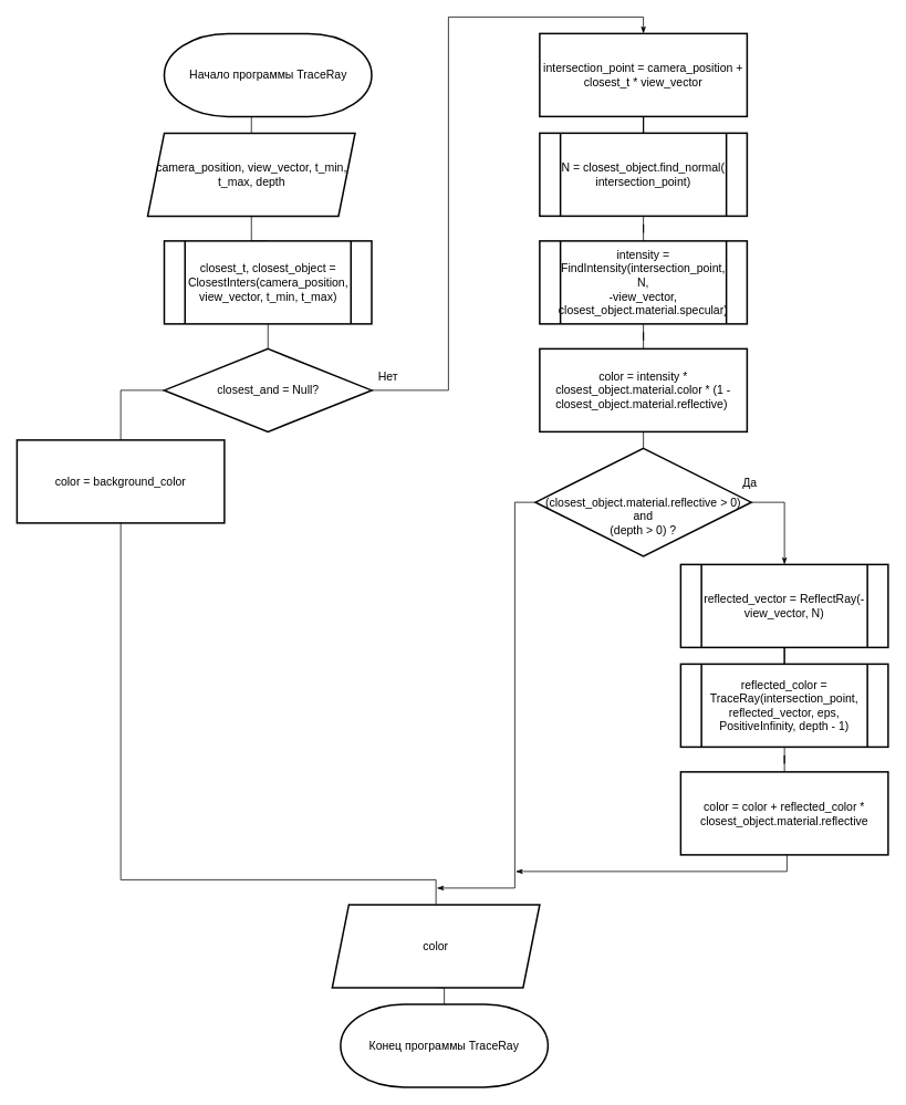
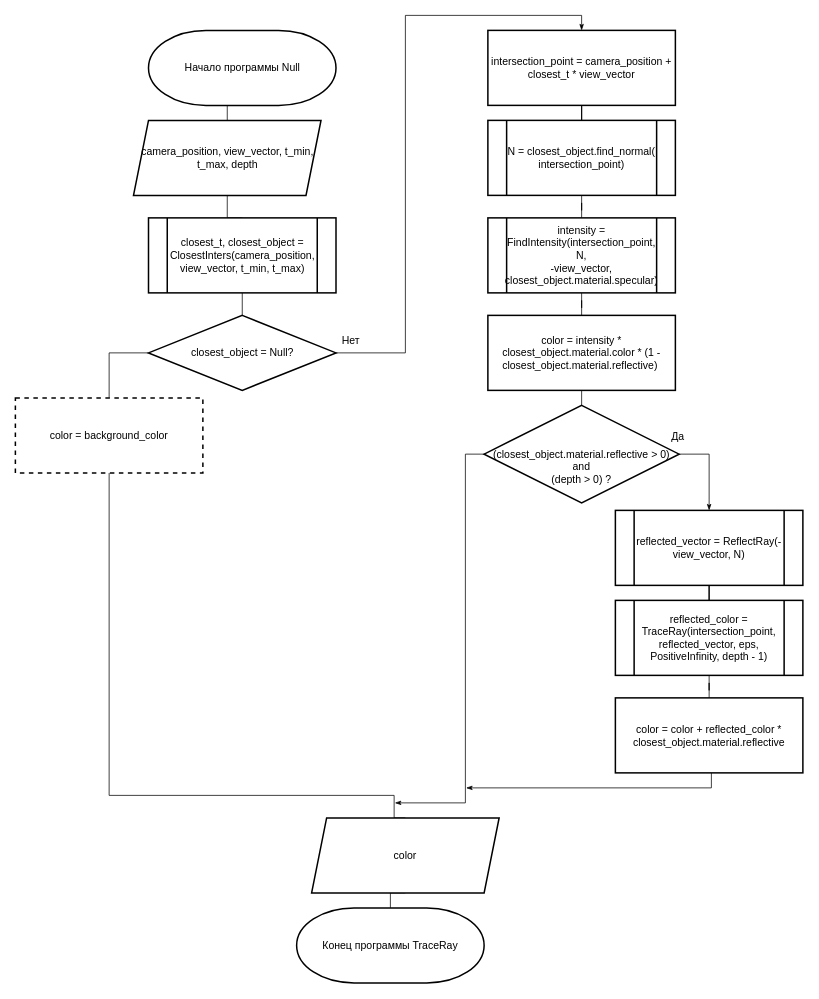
- <mxCell id="3" value="Начало программы TraceRay" style="strokeWidth=2;html=1;shape=mxgraph.flowchart.terminator;whiteSpace=wrap;fontSize=14;" parent="1" vertex="1"><mxGeometry x="197.5" y="40" width="250" height="100" as="geometry" /></mxCell>
+ <mxCell id="3" value="Начало программы Null" style="strokeWidth=2;html=1;shape=mxgraph.flowchart.terminator;whiteSpace=wrap;fontSize=14;" parent="1" vertex="1"><mxGeometry x="197.5" y="40" width="250" height="100" as="geometry" /></mxCell>
- <mxCell id="8" value="closest_and = Null?" style="rhombus;whiteSpace=wrap;html=1;strokeWidth=2;fontSize=14;" parent="1" vertex="1"><mxGeometry x="197.5" y="420" width="250" height="100" as="geometry" /></mxCell>
+ <mxCell id="8" value="closest_object = Null?" style="rhombus;whiteSpace=wrap;html=1;strokeWidth=2;fontSize=14;" parent="1" vertex="1"><mxGeometry x="197.5" y="420" width="250" height="100" as="geometry" /></mxCell>
- <mxCell id="10" value="color = background_color" style="rounded=0;whiteSpace=wrap;html=1;strokeWidth=2;fontSize=14;" parent="1" vertex="1"><mxGeometry x="20" y="530" width="250" height="100" as="geometry" /></mxCell>
+ <mxCell id="10" value="color = background_color" style="rounded=0;whiteSpace=wrap;html=1;strokeWidth=2;fontSize=14;dashed=1;" parent="1" vertex="1"><mxGeometry x="20" y="530" width="250" height="100" as="geometry" /></mxCell>
- <mxCell id="19" value="color" style="shape=parallelogram;perimeter=parallelogramPerimeter;whiteSpace=wrap;html=1;fixedSize=1;strokeWidth=2;fontSize=14;" parent="1" vertex="1"><mxGeometry x="400" y="1090" width="250" height="100" as="geometry" /></mxCell>
+ <mxCell id="19" value="color" style="shape=parallelogram;perimeter=parallelogramPerimeter;whiteSpace=wrap;html=1;fixedSize=1;strokeWidth=2;fontSize=14;" parent="1" vertex="1"><mxGeometry x="415" y="1090" width="250" height="100" as="geometry" /></mxCell>
- <mxCell id="16" value="Конец программы TraceRay" style="strokeWidth=2;html=1;shape=mxgraph.flowchart.terminator;whiteSpace=wrap;fontSize=14;" parent="1" vertex="1"><mxGeometry x="410" y="1210" width="250" height="100" as="geometry" /></mxCell>
+ <mxCell id="16" value="Конец программы TraceRay" style="strokeWidth=2;html=1;shape=mxgraph.flowchart.terminator;whiteSpace=wrap;fontSize=14;" parent="1" vertex="1"><mxGeometry x="395" y="1210" width="250" height="100" as="geometry" /></mxCell>
